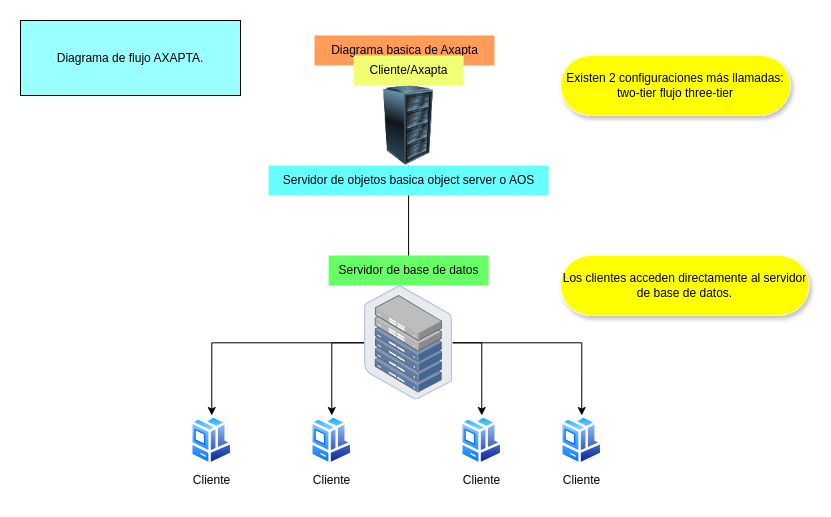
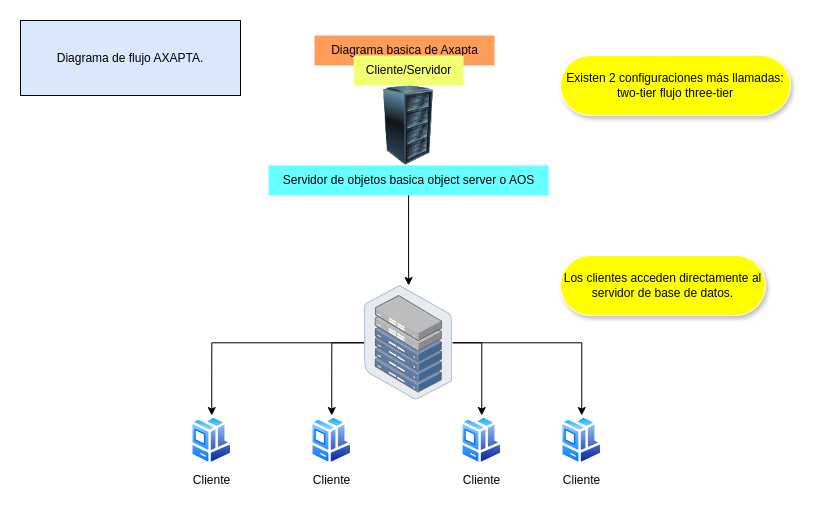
- <mxCell id="24" value="Diagrama de flujo AXAPTA." style="whiteSpace=wrap;html=1;fillColor=#99FFFF;" vertex="1" parent="1"><mxGeometry x="20" y="20" width="220" height="75" as="geometry" /></mxCell>
+ <mxCell id="24" value="Diagrama de flujo AXAPTA." style="whiteSpace=wrap;html=1;fillColor=#dae8fc;" vertex="1" parent="1"><mxGeometry x="20" y="20" width="220" height="75" as="geometry" /></mxCell>
- <mxCell id="15" value="Cliente/Axapta" style="text;html=1;align=center;verticalAlign=middle;resizable=0;points=[];autosize=1;strokeColor=none;fillColor=#F1FF73;" vertex="1" parent="1"><mxGeometry x="353.1" y="55" width="110" height="30" as="geometry" /></mxCell>
+ <mxCell id="15" value="Cliente/Servidor" style="text;html=1;align=center;verticalAlign=middle;resizable=0;points=[];autosize=1;strokeColor=none;fillColor=#F1FF73;" vertex="1" parent="1"><mxGeometry x="353.1" y="55" width="110" height="30" as="geometry" /></mxCell>
- <mxCell id="17" value="Servidor de base de datos" style="text;html=1;align=center;verticalAlign=middle;resizable=0;points=[];autosize=1;strokeColor=none;fillColor=#66FF66;" vertex="1" parent="1"><mxGeometry x="328.1" y="255" width="160" height="30" as="geometry" /></mxCell>
- <mxCell id="23" value="Los clientes acceden directamente al servidor de base de datos." style="rounded=1;whiteSpace=wrap;html=1;arcSize=50;fillColor=#FFFF00;shadow=1;strokeColor=#FFFFFF;" vertex="1" parent="1"><mxGeometry x="560" y="255" width="248.75" height="60" as="geometry" /></mxCell>
+ <mxCell id="23" value="Los clientes acceden directamente al servidor de base de datos." style="rounded=1;whiteSpace=wrap;html=1;arcSize=50;fillColor=#FFFF00;shadow=1;strokeColor=#FFFFFF;" vertex="1" parent="1"><mxGeometry x="560" y="255" width="205" height="60" as="geometry" /></mxCell>
